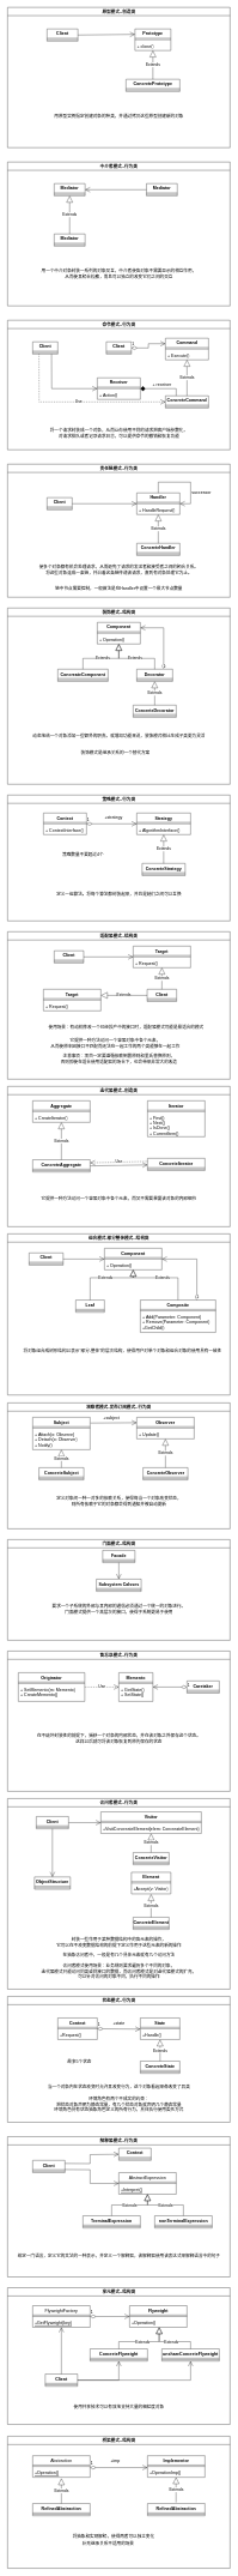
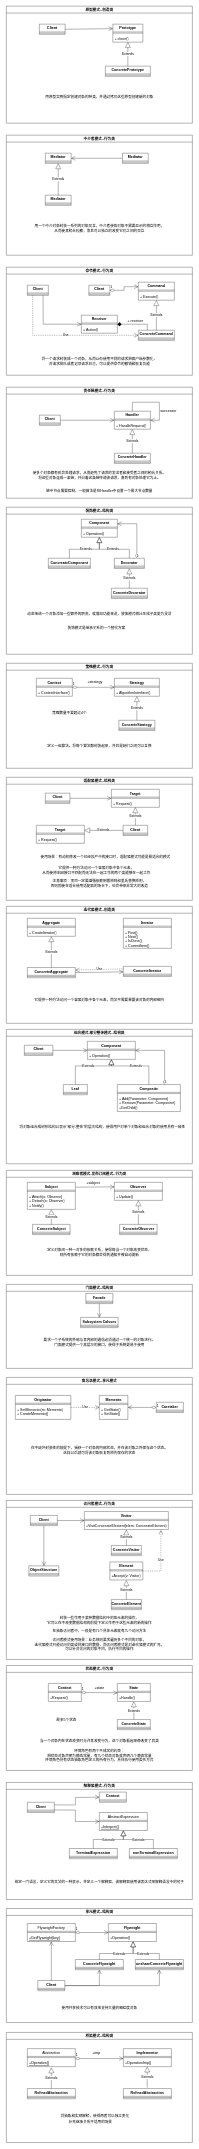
- <mxCell id="93" value="备忘录模式--行为类" style="swimlane;whiteSpace=wrap;html=1;" parent="1" vertex="1"><mxGeometry x="20" y="4590" width="620" height="390" as="geometry" /></mxCell>
+ <mxCell id="93" value="备忘录模式--享元模式" style="swimlane;whiteSpace=wrap;html=1;" parent="1" vertex="1"><mxGeometry x="20" y="4590" width="620" height="390" as="geometry" /></mxCell>
+ <mxCell id="85" value="Use" style="endArrow=open;endSize=12;dashed=1;html=1;rounded=0;entryX=0.911;entryY=1.077;entryDx=0;entryDy=0;entryPerimeter=0;exitX=1;exitY=0.5;exitDx=0;exitDy=0;" parent="70" source="80" target="77" edge="1"><mxGeometry width="160" relative="1" as="geometry"><mxPoint x="470" y="235" as="sourcePoint" /><mxPoint x="400" y="320" as="targetPoint" /><Array as="points"><mxPoint x="515" y="235" /></Array></mxGeometry></mxCell>
